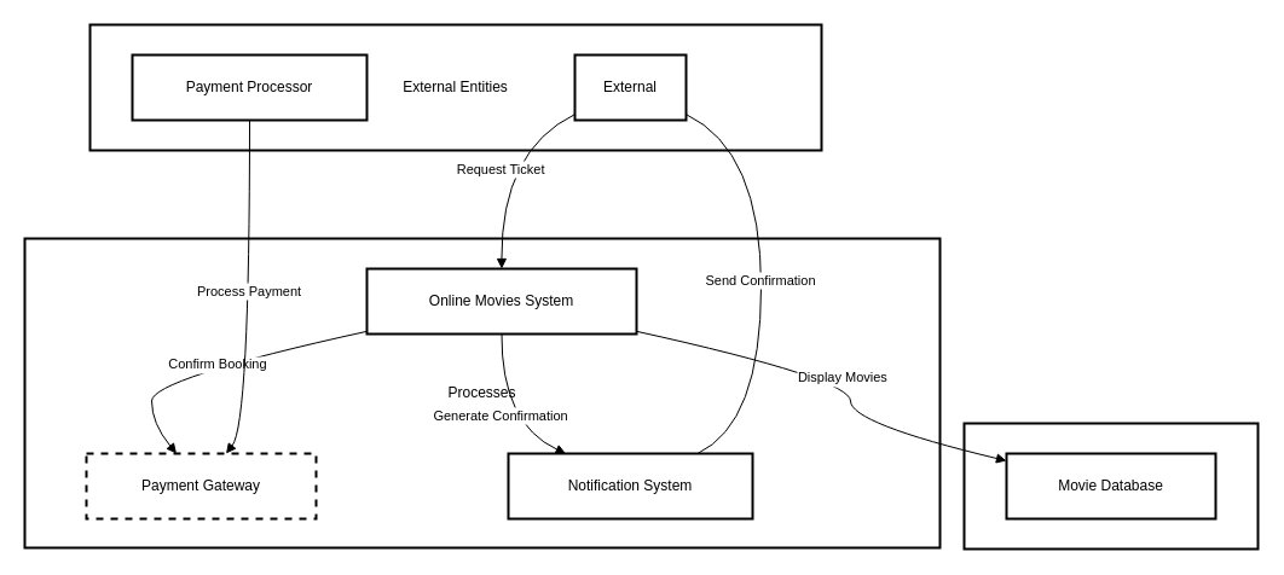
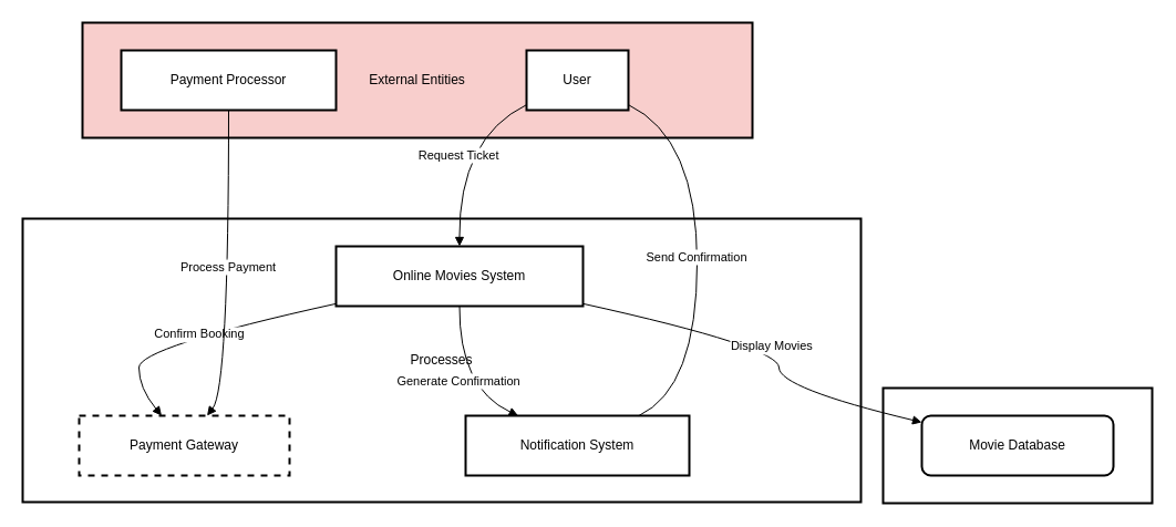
- <mxCell id="4" value="External Entities" style="whiteSpace=wrap;strokeWidth=2;" vertex="1" parent="1"><mxGeometry x="74" y="20" width="605" height="104" as="geometry" /></mxCell>
+ <mxCell id="4" value="External Entities" style="whiteSpace=wrap;strokeWidth=2;fillColor=#f8cecc;" vertex="1" parent="1"><mxGeometry x="74" y="20" width="605" height="104" as="geometry" /></mxCell>
- <mxCell id="5" value="External" style="whiteSpace=wrap;strokeWidth=2;" vertex="1" parent="1"><mxGeometry x="475" y="45" width="92" height="54" as="geometry" /></mxCell>
+ <mxCell id="5" value="User" style="whiteSpace=wrap;strokeWidth=2;" vertex="1" parent="1"><mxGeometry x="475" y="45" width="92" height="54" as="geometry" /></mxCell>
- <mxCell id="7" value="Movie Database" style="whiteSpace=wrap;strokeWidth=2;" vertex="1" parent="1"><mxGeometry x="832" y="375" width="173" height="54" as="geometry" /></mxCell>
+ <mxCell id="7" value="Movie Database" style="whiteSpace=wrap;strokeWidth=2;rounded=1;" vertex="1" parent="1"><mxGeometry x="832" y="375" width="173" height="54" as="geometry" /></mxCell>
